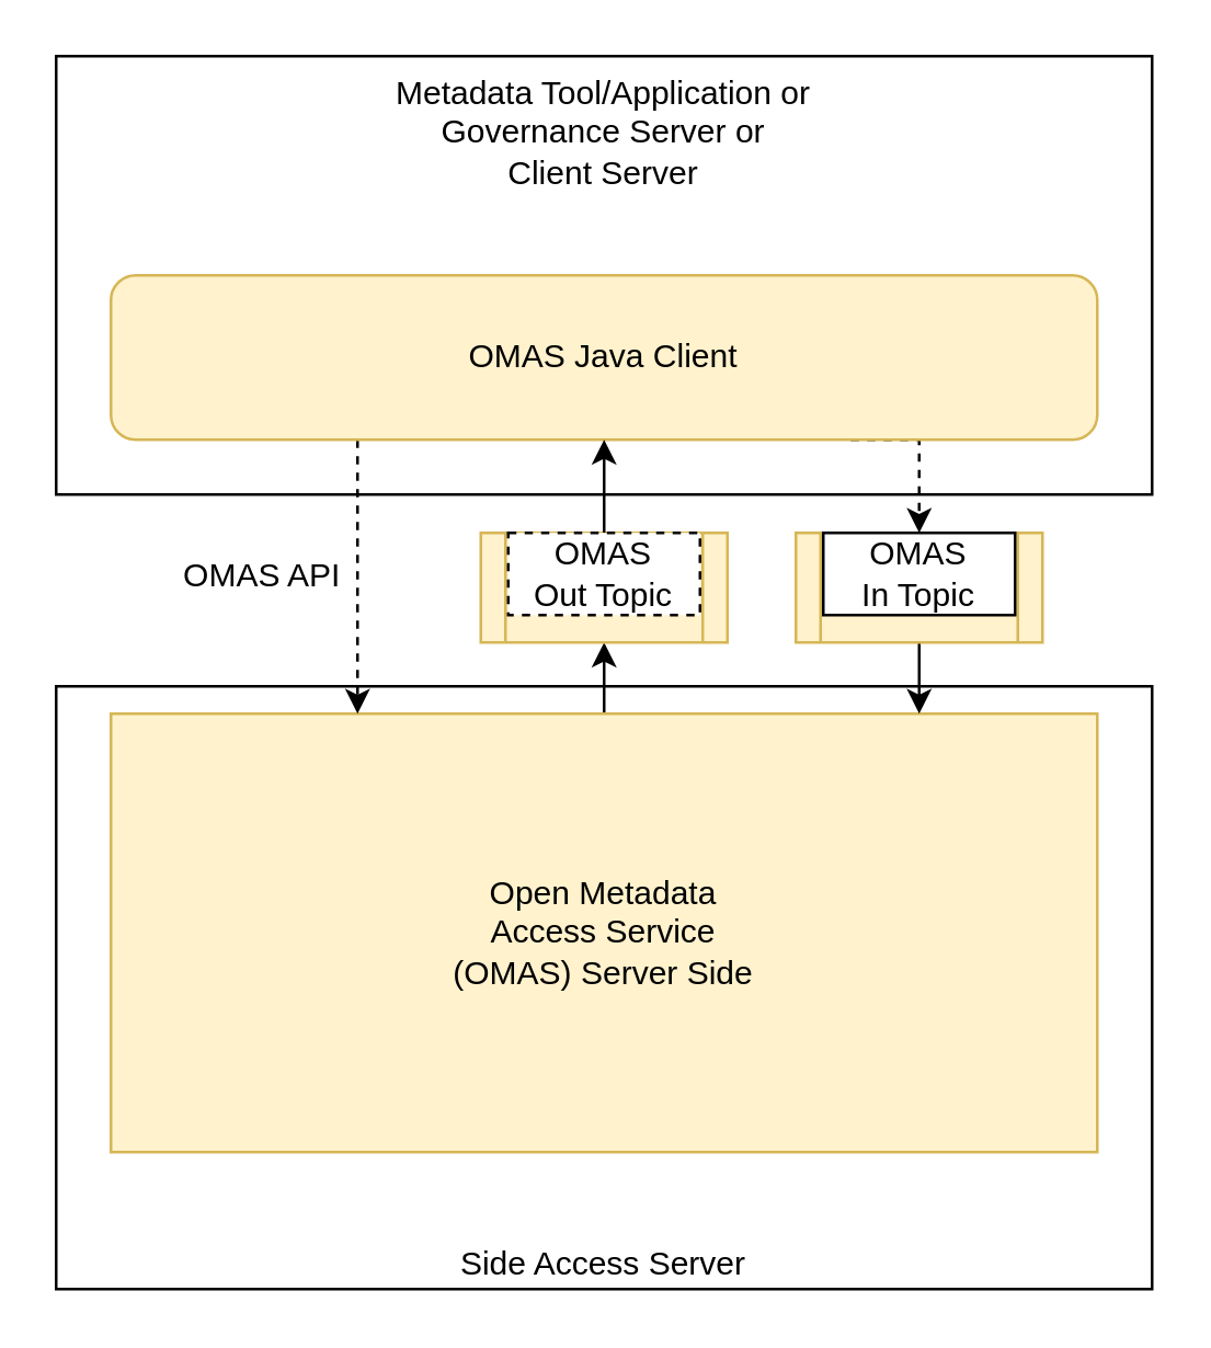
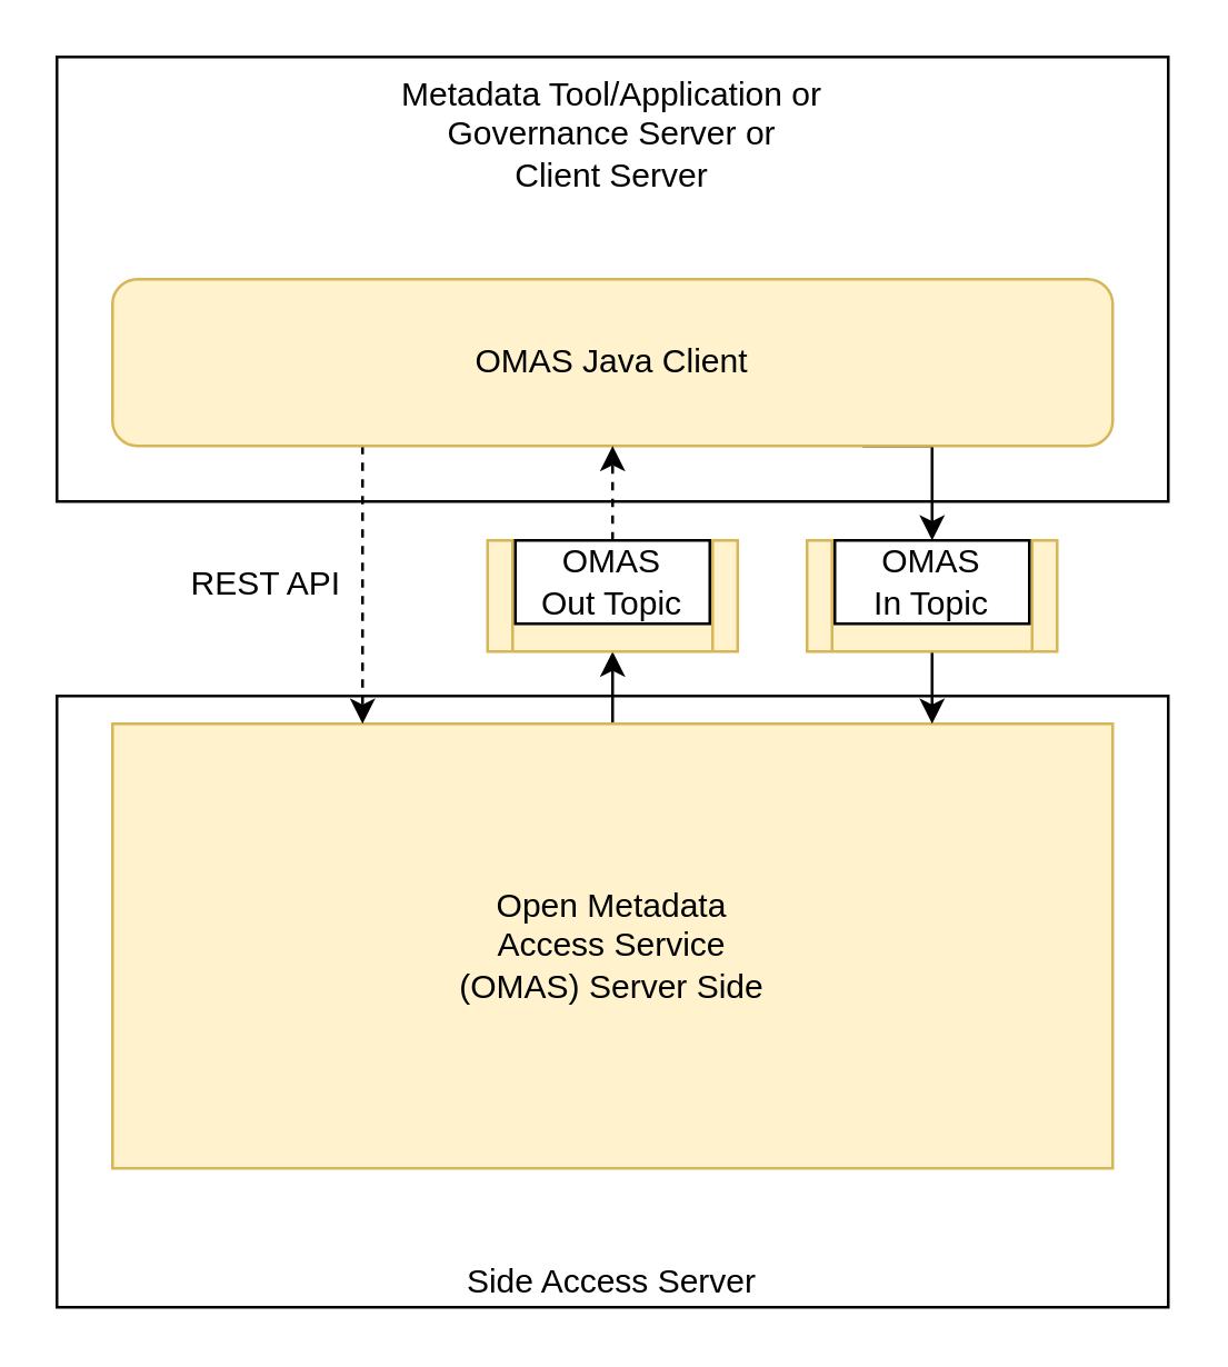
- <mxCell id="8" style="edgeStyle=orthogonalEdgeStyle;rounded=0;orthogonalLoop=1;jettySize=auto;html=1;exitX=0.75;exitY=1;exitDx=0;exitDy=0;entryX=0.5;entryY=0;entryDx=0;entryDy=0;dashed=1;" parent="1" source="9" target="16" edge="1"><mxGeometry relative="1" as="geometry"><Array as="points"><mxPoint x="335" y="160" /></Array></mxGeometry></mxCell>
+ <mxCell id="8" style="edgeStyle=orthogonalEdgeStyle;rounded=0;orthogonalLoop=1;jettySize=auto;html=1;exitX=0.75;exitY=1;exitDx=0;exitDy=0;entryX=0.5;entryY=0;entryDx=0;entryDy=0;" parent="1" source="9" target="16" edge="1"><mxGeometry relative="1" as="geometry"><Array as="points"><mxPoint x="335" y="160" /></Array></mxGeometry></mxCell>
- <mxCell id="14" style="edgeStyle=orthogonalEdgeStyle;rounded=0;orthogonalLoop=1;jettySize=auto;html=1;exitX=0.5;exitY=0;exitDx=0;exitDy=0;entryX=0.5;entryY=1;entryDx=0;entryDy=0;" parent="1" source="15" target="9" edge="1"><mxGeometry relative="1" as="geometry" /></mxCell>
+ <mxCell id="14" style="edgeStyle=orthogonalEdgeStyle;rounded=0;orthogonalLoop=1;jettySize=auto;html=1;exitX=0.5;exitY=0;exitDx=0;exitDy=0;entryX=0.5;entryY=1;entryDx=0;entryDy=0;dashed=1;" parent="1" source="15" target="9" edge="1"><mxGeometry relative="1" as="geometry" /></mxCell>
- <mxCell id="15" value="OMAS&lt;br&gt;Out Topic" style="rounded=0;whiteSpace=wrap;html=1;align=center;dashed=1;" parent="1" vertex="1"><mxGeometry x="185" y="194" width="70" height="30" as="geometry" /></mxCell>
+ <mxCell id="15" value="OMAS&lt;br&gt;Out Topic" style="rounded=0;whiteSpace=wrap;html=1;align=center;" parent="1" vertex="1"><mxGeometry x="185" y="194" width="70" height="30" as="geometry" /></mxCell>
- <mxCell id="10" value="OMAS API" style="text;html=1;align=center;verticalAlign=middle;resizable=0;points=[];autosize=1;" parent="1" vertex="1"><mxGeometry x="60" y="200" width="70" height="20" as="geometry" /></mxCell>
+ <mxCell id="10" value="REST API" style="text;html=1;align=center;verticalAlign=middle;resizable=0;points=[];autosize=1;" parent="1" vertex="1"><mxGeometry x="60" y="200" width="70" height="20" as="geometry" /></mxCell>
